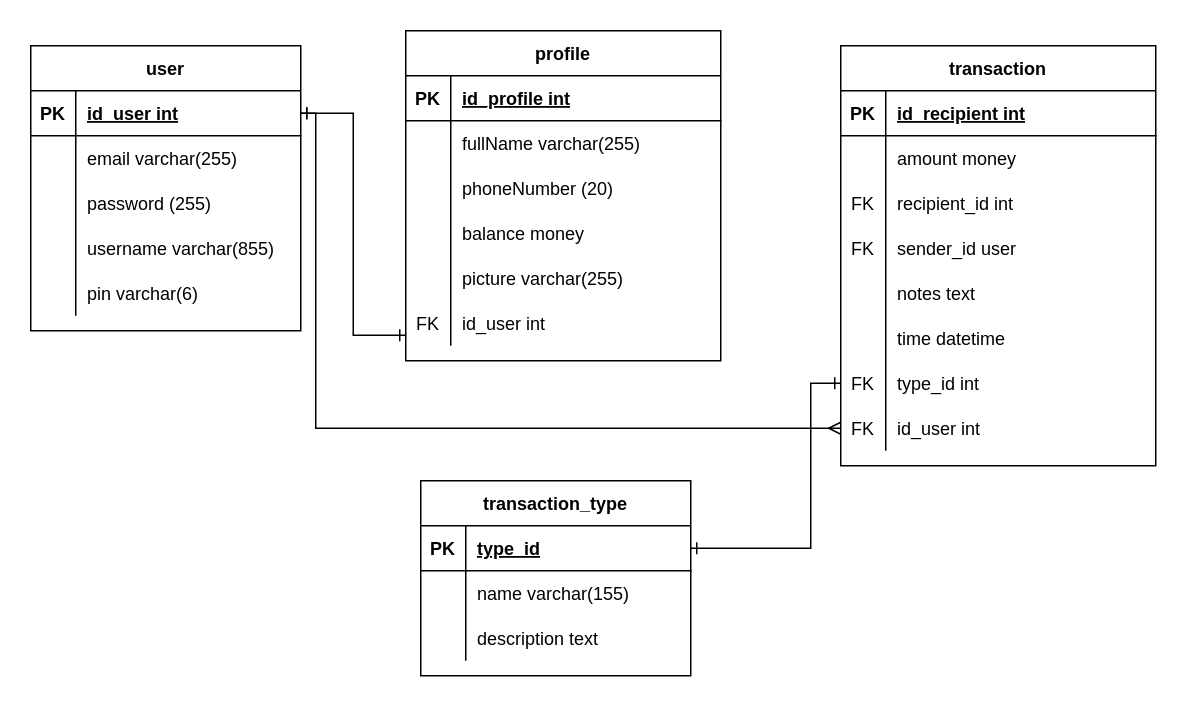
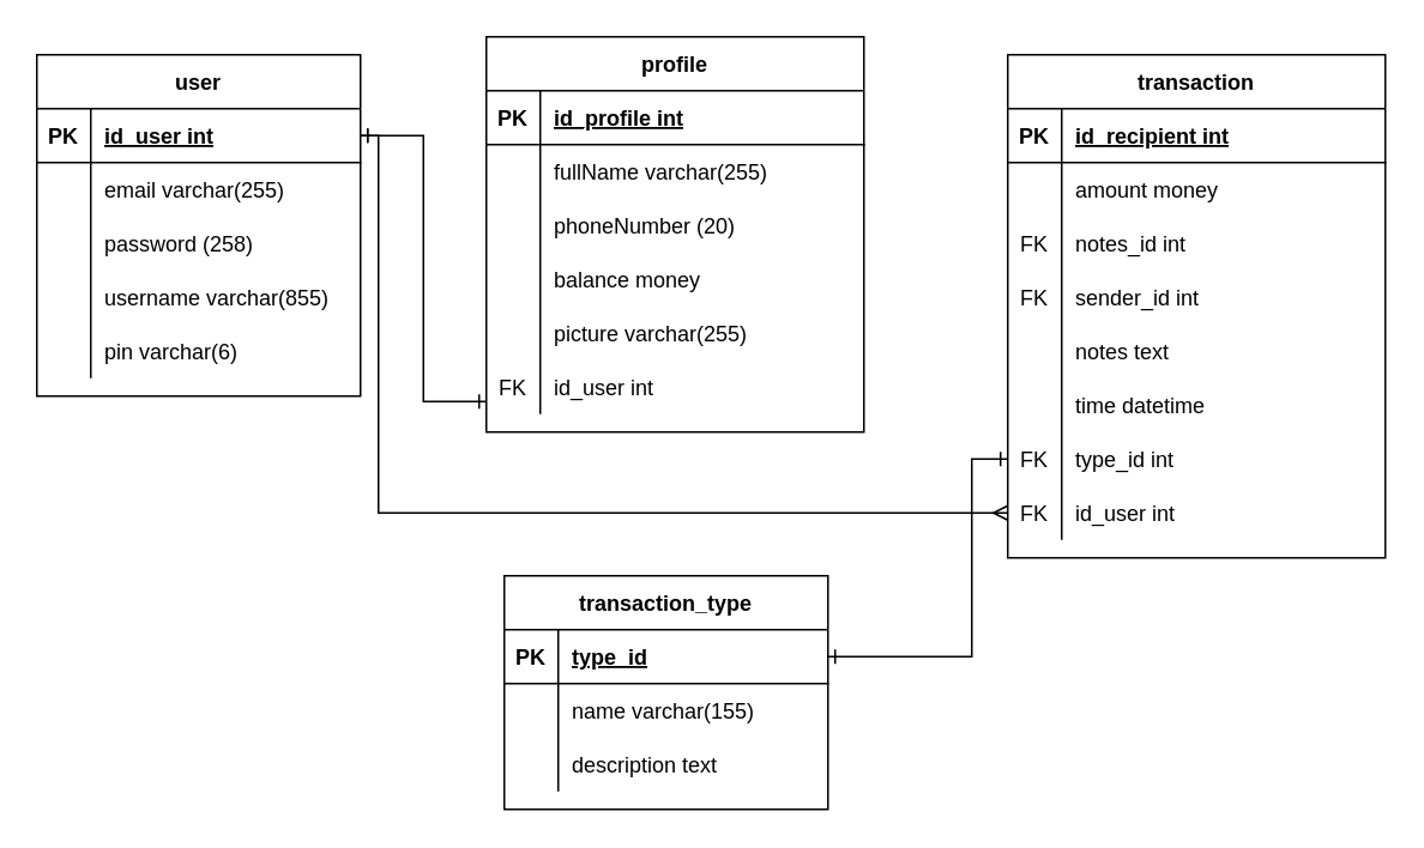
- <mxCell id="11" value="password (255)" style="shape=partialRectangle;connectable=0;fillColor=none;top=0;left=0;bottom=0;right=0;align=left;spacingLeft=6;overflow=hidden;" parent="9" vertex="1"><mxGeometry x="30" width="150" height="30" as="geometry"><mxRectangle width="150" height="30" as="alternateBounds" /></mxGeometry></mxCell>
+ <mxCell id="11" value="password (258)" style="shape=partialRectangle;connectable=0;fillColor=none;top=0;left=0;bottom=0;right=0;align=left;spacingLeft=6;overflow=hidden;" parent="9" vertex="1"><mxGeometry x="30" width="150" height="30" as="geometry"><mxRectangle width="150" height="30" as="alternateBounds" /></mxGeometry></mxCell>
- <mxCell id="46" value="recipient_id int" style="shape=partialRectangle;connectable=0;fillColor=none;top=0;left=0;bottom=0;right=0;align=left;spacingLeft=6;overflow=hidden;" parent="44" vertex="1"><mxGeometry x="30" width="180" height="30" as="geometry"><mxRectangle width="180" height="30" as="alternateBounds" /></mxGeometry></mxCell>
+ <mxCell id="46" value="notes_id int" style="shape=partialRectangle;connectable=0;fillColor=none;top=0;left=0;bottom=0;right=0;align=left;spacingLeft=6;overflow=hidden;" parent="44" vertex="1"><mxGeometry x="30" width="180" height="30" as="geometry"><mxRectangle width="180" height="30" as="alternateBounds" /></mxGeometry></mxCell>
- <mxCell id="49" value="sender_id user" style="shape=partialRectangle;connectable=0;fillColor=none;top=0;left=0;bottom=0;right=0;align=left;spacingLeft=6;overflow=hidden;" parent="47" vertex="1"><mxGeometry x="30" width="180" height="30" as="geometry"><mxRectangle width="180" height="30" as="alternateBounds" /></mxGeometry></mxCell>
+ <mxCell id="49" value="sender_id int" style="shape=partialRectangle;connectable=0;fillColor=none;top=0;left=0;bottom=0;right=0;align=left;spacingLeft=6;overflow=hidden;" parent="47" vertex="1"><mxGeometry x="30" width="180" height="30" as="geometry"><mxRectangle width="180" height="30" as="alternateBounds" /></mxGeometry></mxCell>
